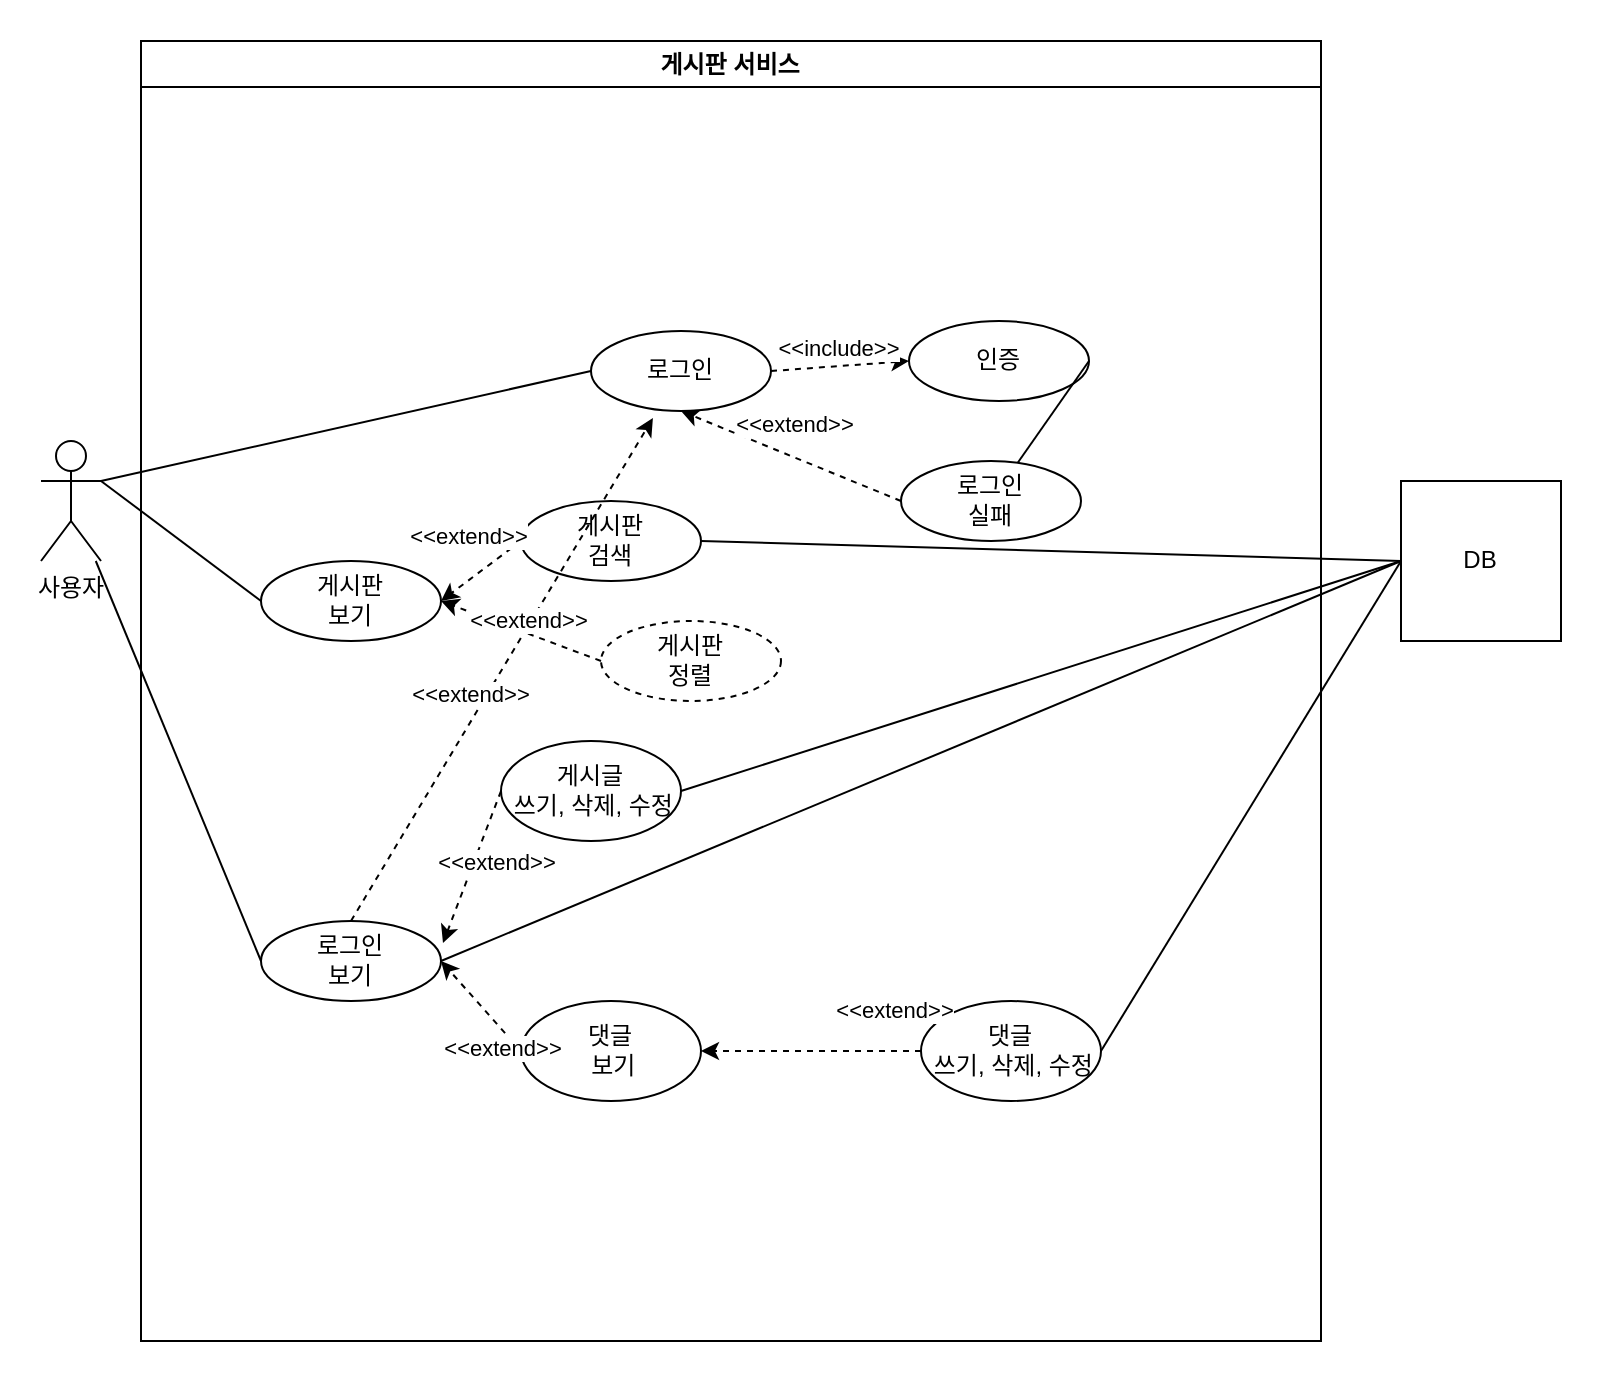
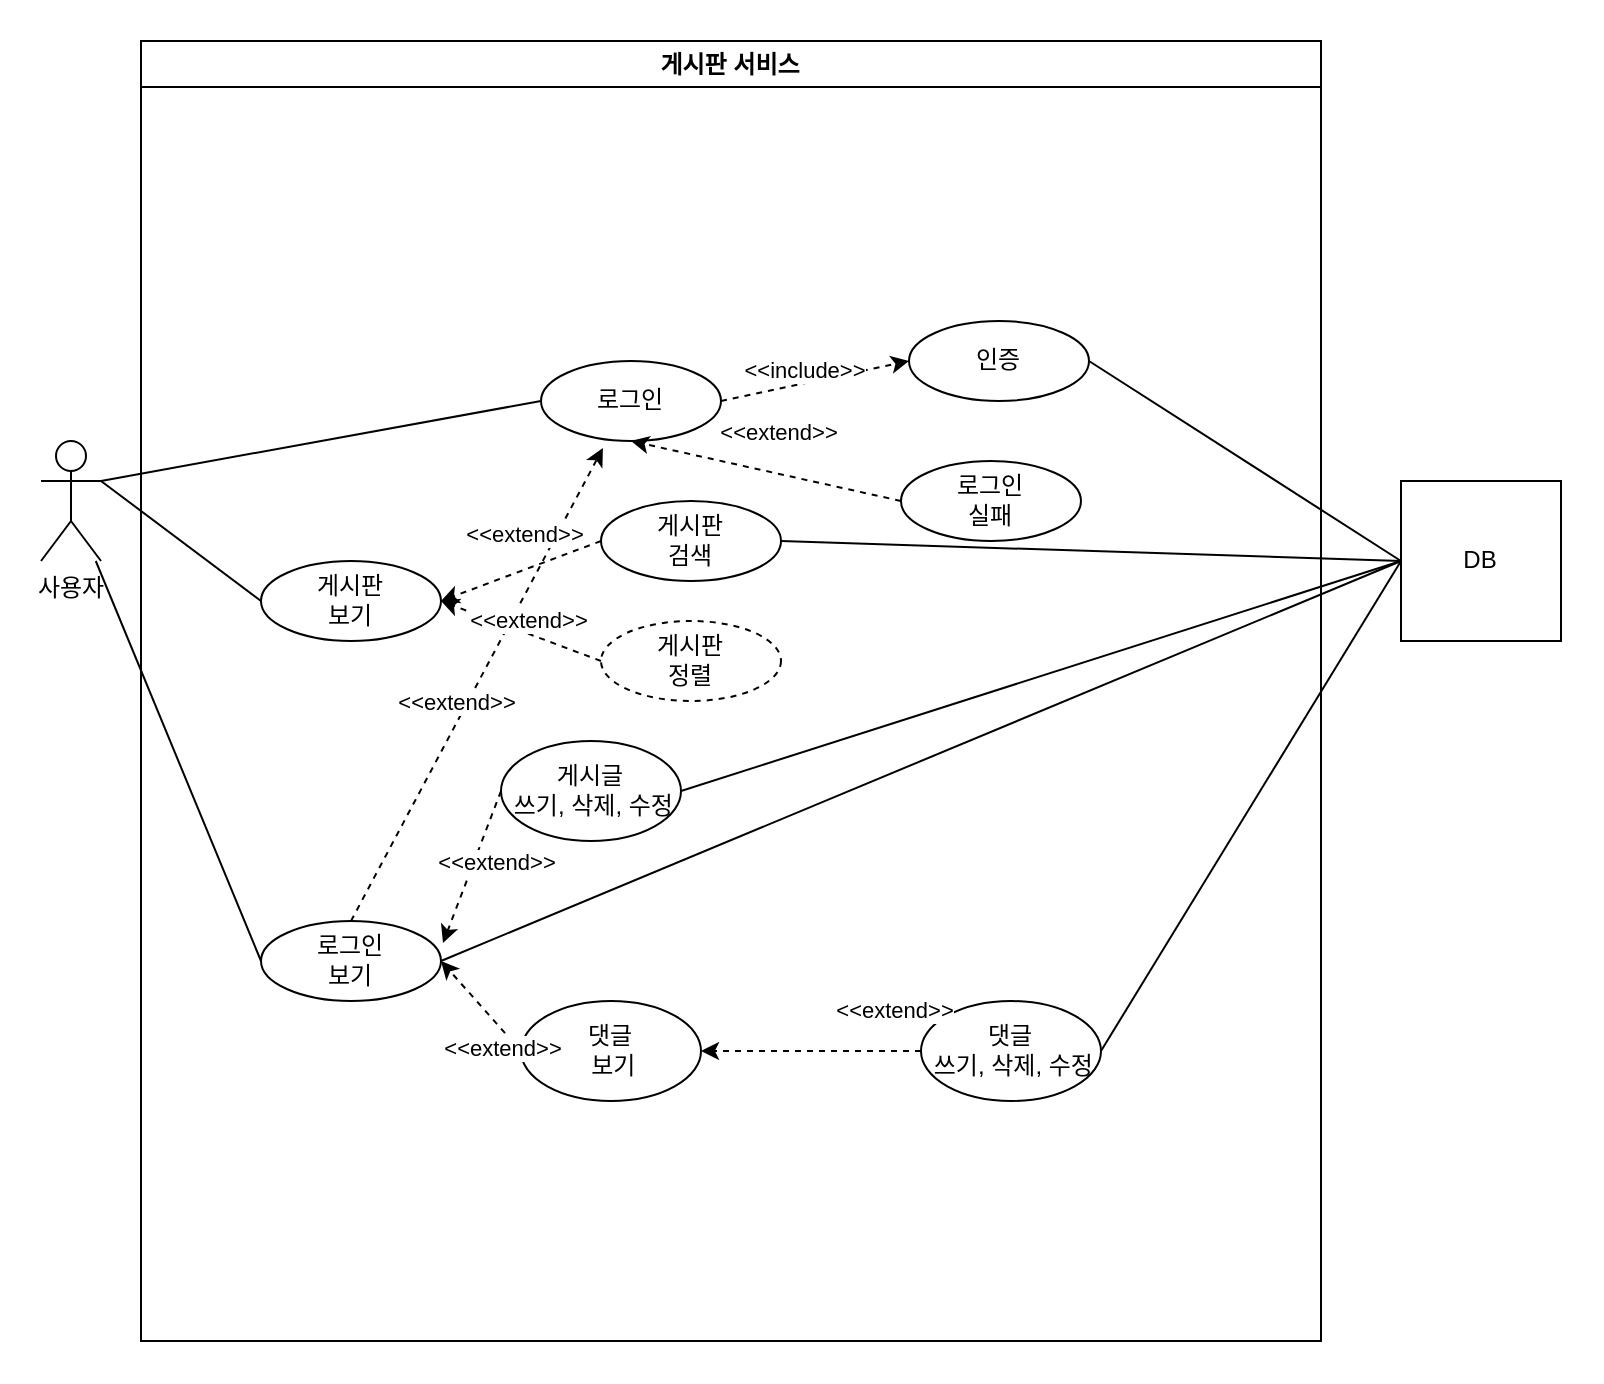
- <mxCell id="4" value="로그인" style="ellipse;whiteSpace=wrap;html=1;" vertex="1" parent="3"><mxGeometry x="225" y="145" width="90" height="40" as="geometry" /></mxCell>
+ <mxCell id="4" value="로그인" style="ellipse;whiteSpace=wrap;html=1;" vertex="1" parent="3"><mxGeometry x="200" y="160" width="90" height="40" as="geometry" /></mxCell>
- <mxCell id="35" value="" style="endArrow=none;html=1;rounded=0;exitX=1;exitY=0.5;exitDx=0;exitDy=0;" edge="1" parent="1" source="5" target="6"><mxGeometry width="50" height="50" relative="1" as="geometry"><mxPoint x="236" y="335" as="sourcePoint" /><mxPoint x="710" y="290" as="targetPoint" /></mxGeometry></mxCell>
+ <mxCell id="35" value="" style="endArrow=none;html=1;rounded=0;entryX=0;entryY=0.5;entryDx=0;entryDy=0;exitX=1;exitY=0.5;exitDx=0;exitDy=0;" edge="1" parent="1" source="5" target="30"><mxGeometry width="50" height="50" relative="1" as="geometry"><mxPoint x="236" y="335" as="sourcePoint" /><mxPoint x="710" y="290" as="targetPoint" /></mxGeometry></mxCell>
- <mxCell id="7" value="게시판&lt;br&gt;검색" style="ellipse;whiteSpace=wrap;html=1;" vertex="1" parent="3"><mxGeometry x="190" y="230" width="90" height="40" as="geometry" /></mxCell>
+ <mxCell id="7" value="게시판&lt;br&gt;검색" style="ellipse;whiteSpace=wrap;html=1;" vertex="1" parent="3"><mxGeometry x="230" y="230" width="90" height="40" as="geometry" /></mxCell>
